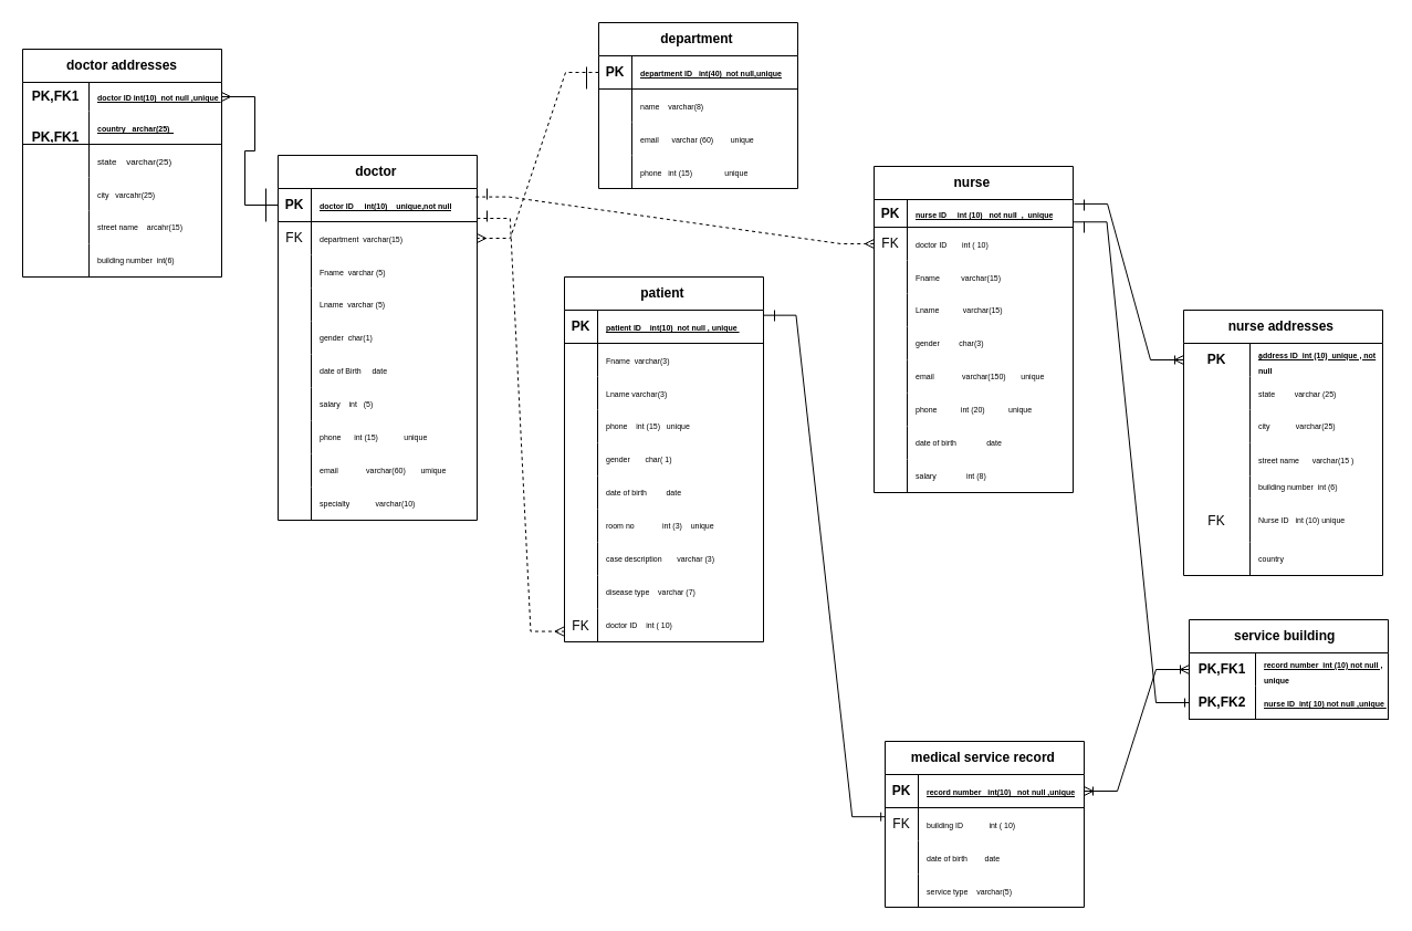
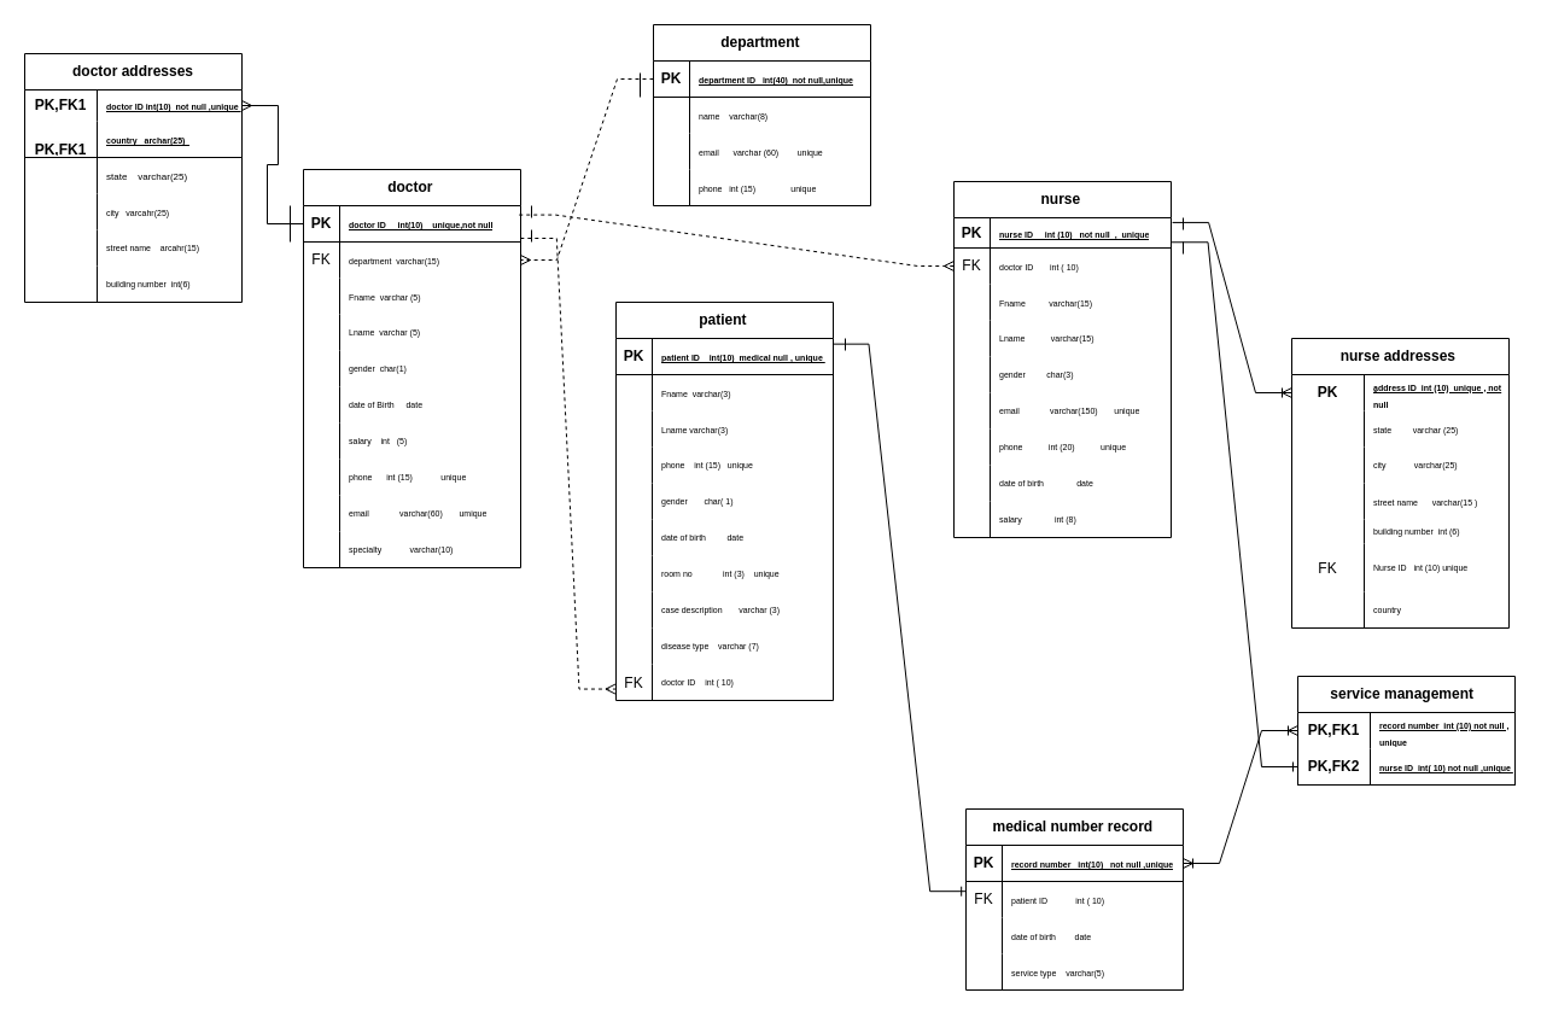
- <mxCell id="49" value="&lt;font style=&quot;font-size: 7px;&quot;&gt;patient ID&amp;nbsp; &amp;nbsp; int(10)&amp;nbsp; not null , unique&amp;nbsp;&lt;/font&gt;" style="shape=partialRectangle;connectable=0;fillColor=none;top=0;left=0;bottom=0;right=0;align=left;spacingLeft=6;fontStyle=5;overflow=hidden;whiteSpace=wrap;html=1;" parent="47" vertex="1"><mxGeometry x="30" width="150" height="30" as="geometry"><mxRectangle width="150" height="30" as="alternateBounds" /></mxGeometry></mxCell>
+ <mxCell id="49" value="&lt;font style=&quot;font-size: 7px;&quot;&gt;patient ID&amp;nbsp; &amp;nbsp; int(10)&amp;nbsp; medical null , unique&amp;nbsp;&lt;/font&gt;" style="shape=partialRectangle;connectable=0;fillColor=none;top=0;left=0;bottom=0;right=0;align=left;spacingLeft=6;fontStyle=5;overflow=hidden;whiteSpace=wrap;html=1;" parent="47" vertex="1"><mxGeometry x="30" width="150" height="30" as="geometry"><mxRectangle width="150" height="30" as="alternateBounds" /></mxGeometry></mxCell>
- <mxCell id="159" value="service building&amp;nbsp;&amp;nbsp;" style="shape=table;startSize=30;container=1;collapsible=1;childLayout=tableLayout;fixedRows=1;rowLines=0;fontStyle=1;align=center;resizeLast=1;html=1;whiteSpace=wrap;" parent="1" vertex="1"><mxGeometry x="1075" y="560" width="180" height="90" as="geometry" /></mxCell>
+ <mxCell id="159" value="service management&amp;nbsp;&amp;nbsp;" style="shape=table;startSize=30;container=1;collapsible=1;childLayout=tableLayout;fixedRows=1;rowLines=0;fontStyle=1;align=center;resizeLast=1;html=1;whiteSpace=wrap;" parent="1" vertex="1"><mxGeometry x="1075" y="560" width="180" height="90" as="geometry" /></mxCell>
- <mxCell id="146" value="medical service record&amp;nbsp;" style="shape=table;startSize=30;container=1;collapsible=1;childLayout=tableLayout;fixedRows=1;rowLines=0;fontStyle=1;align=center;resizeLast=1;html=1;" parent="1" vertex="1"><mxGeometry x="800" y="670" width="180" height="150" as="geometry" /></mxCell>
+ <mxCell id="146" value="medical number record&amp;nbsp;" style="shape=table;startSize=30;container=1;collapsible=1;childLayout=tableLayout;fixedRows=1;rowLines=0;fontStyle=1;align=center;resizeLast=1;html=1;" parent="1" vertex="1"><mxGeometry x="800" y="670" width="180" height="150" as="geometry" /></mxCell>
- <mxCell id="152" value="&lt;font style=&quot;font-size: 7px;&quot;&gt;building ID&amp;nbsp; &amp;nbsp; &amp;nbsp; &amp;nbsp; &amp;nbsp; &amp;nbsp; int ( 10)&lt;/font&gt;" style="shape=partialRectangle;connectable=0;fillColor=none;top=0;left=0;bottom=0;right=0;align=left;spacingLeft=6;overflow=hidden;whiteSpace=wrap;html=1;" parent="150" vertex="1"><mxGeometry x="30" width="150" height="30" as="geometry"><mxRectangle width="150" height="30" as="alternateBounds" /></mxGeometry></mxCell>
+ <mxCell id="152" value="&lt;font style=&quot;font-size: 7px;&quot;&gt;patient ID&amp;nbsp; &amp;nbsp; &amp;nbsp; &amp;nbsp; &amp;nbsp; &amp;nbsp; int ( 10)&lt;/font&gt;" style="shape=partialRectangle;connectable=0;fillColor=none;top=0;left=0;bottom=0;right=0;align=left;spacingLeft=6;overflow=hidden;whiteSpace=wrap;html=1;" parent="150" vertex="1"><mxGeometry x="30" width="150" height="30" as="geometry"><mxRectangle width="150" height="30" as="alternateBounds" /></mxGeometry></mxCell>
